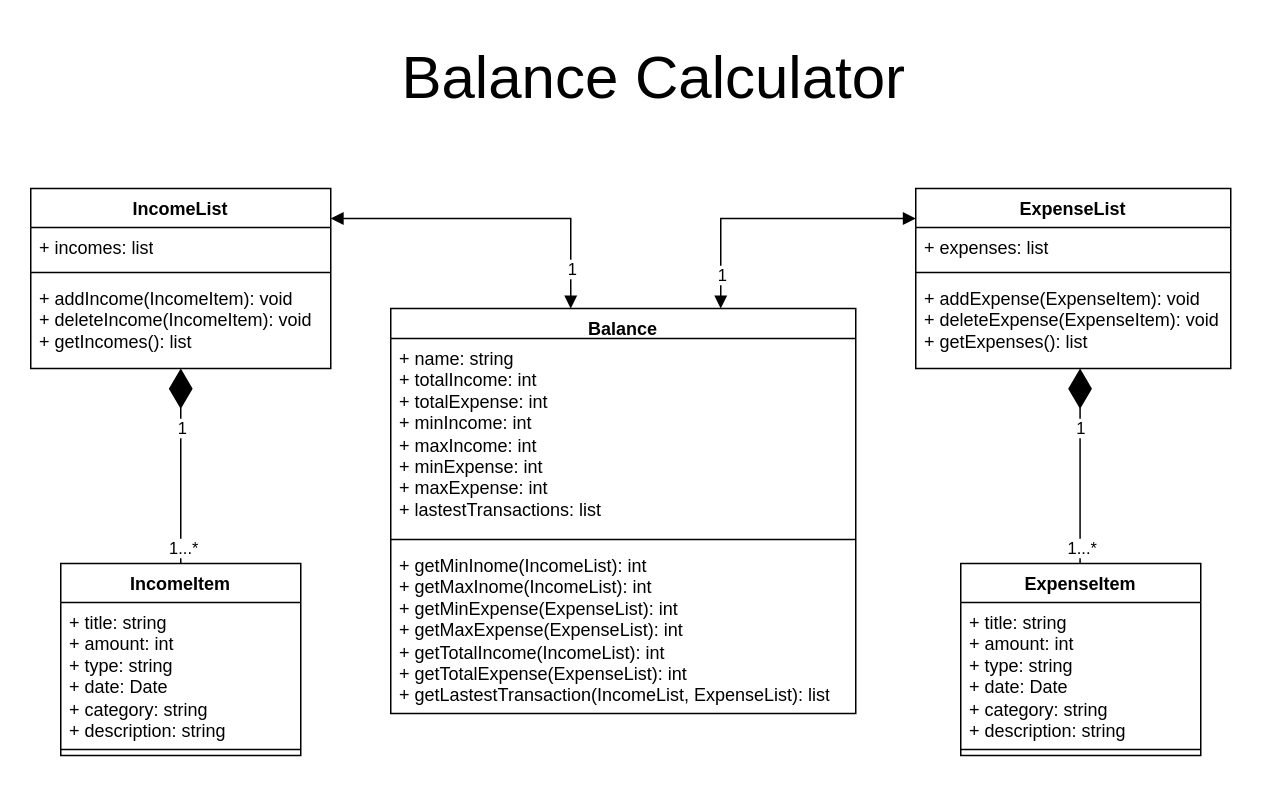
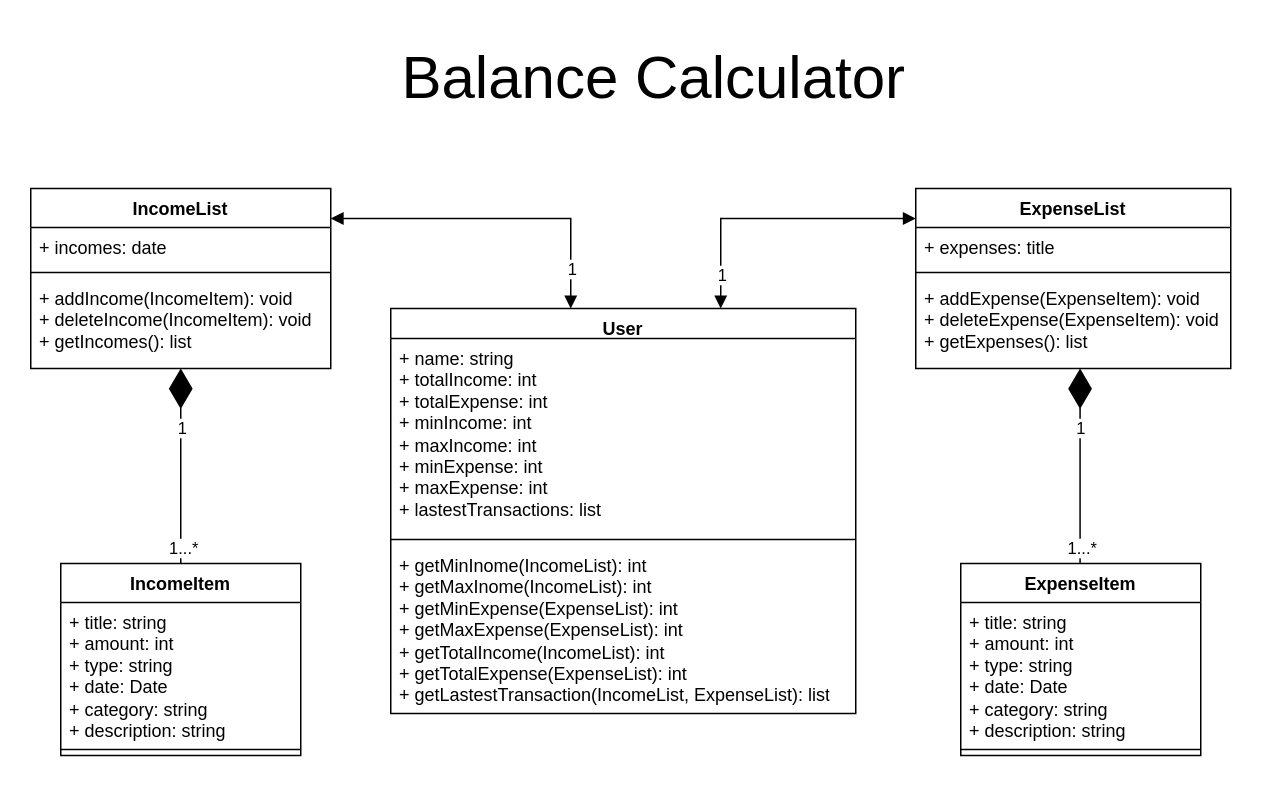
- <mxCell id="10" value="+ incomes: list" style="text;strokeColor=none;fillColor=none;align=left;verticalAlign=top;spacingLeft=4;spacingRight=4;overflow=hidden;rotatable=0;points=[[0,0.5],[1,0.5]];portConstraint=eastwest;whiteSpace=wrap;html=1;" vertex="1" parent="9"><mxGeometry y="26" width="200" height="26" as="geometry" /></mxCell>
+ <mxCell id="10" value="+ incomes: date" style="text;strokeColor=none;fillColor=none;align=left;verticalAlign=top;spacingLeft=4;spacingRight=4;overflow=hidden;rotatable=0;points=[[0,0.5],[1,0.5]];portConstraint=eastwest;whiteSpace=wrap;html=1;" vertex="1" parent="9"><mxGeometry y="26" width="200" height="26" as="geometry" /></mxCell>
- <mxCell id="14" value="+ expenses: list" style="text;strokeColor=none;fillColor=none;align=left;verticalAlign=top;spacingLeft=4;spacingRight=4;overflow=hidden;rotatable=0;points=[[0,0.5],[1,0.5]];portConstraint=eastwest;whiteSpace=wrap;html=1;" vertex="1" parent="13"><mxGeometry y="26" width="210" height="26" as="geometry" /></mxCell>
+ <mxCell id="14" value="+ expenses: title" style="text;strokeColor=none;fillColor=none;align=left;verticalAlign=top;spacingLeft=4;spacingRight=4;overflow=hidden;rotatable=0;points=[[0,0.5],[1,0.5]];portConstraint=eastwest;whiteSpace=wrap;html=1;" vertex="1" parent="13"><mxGeometry y="26" width="210" height="26" as="geometry" /></mxCell>
- <mxCell id="17" value="Balance" style="swimlane;fontStyle=1;align=center;verticalAlign=top;childLayout=stackLayout;horizontal=1;startSize=20;horizontalStack=0;resizeParent=1;resizeParentMax=0;resizeLast=0;collapsible=1;marginBottom=0;whiteSpace=wrap;html=1;" vertex="1" parent="1"><mxGeometry x="260" y="205" width="310" height="270" as="geometry" /></mxCell>
+ <mxCell id="17" value="User" style="swimlane;fontStyle=1;align=center;verticalAlign=top;childLayout=stackLayout;horizontal=1;startSize=20;horizontalStack=0;resizeParent=1;resizeParentMax=0;resizeLast=0;collapsible=1;marginBottom=0;whiteSpace=wrap;html=1;" vertex="1" parent="1"><mxGeometry x="260" y="205" width="310" height="270" as="geometry" /></mxCell>
